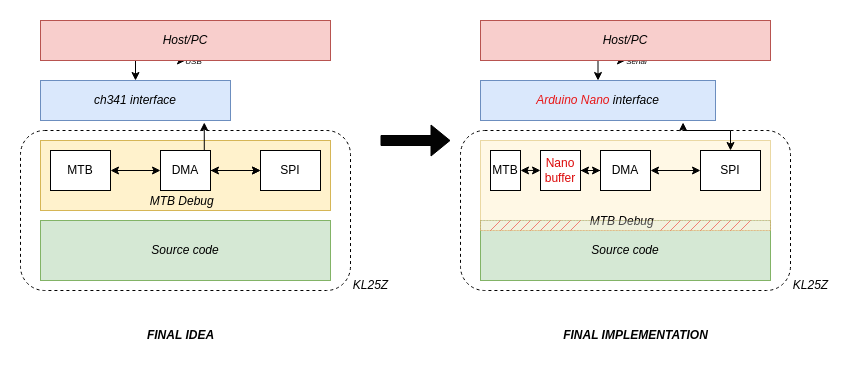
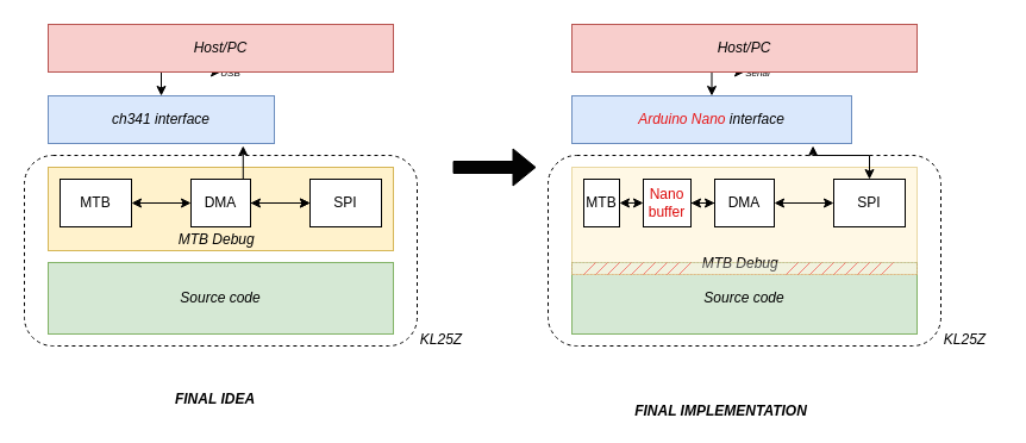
- <mxCell id="35" value="&lt;b&gt;&lt;i&gt;FINAL IMPLEMENTATION&lt;/i&gt;&lt;/b&gt;" style="text;html=1;align=center;verticalAlign=middle;resizable=0;points=[];autosize=1;strokeColor=none;fillColor=none;" vertex="1" parent="1"><mxGeometry x="550" y="320" width="170" height="30" as="geometry" /></mxCell>
+ <mxCell id="35" value="&lt;b&gt;&lt;i&gt;FINAL IMPLEMENTATION&lt;/i&gt;&lt;/b&gt;" style="text;html=1;align=center;verticalAlign=middle;resizable=0;points=[];autosize=1;strokeColor=none;fillColor=none;" vertex="1" parent="1"><mxGeometry x="520" y="330" width="170" height="30" as="geometry" /></mxCell>
